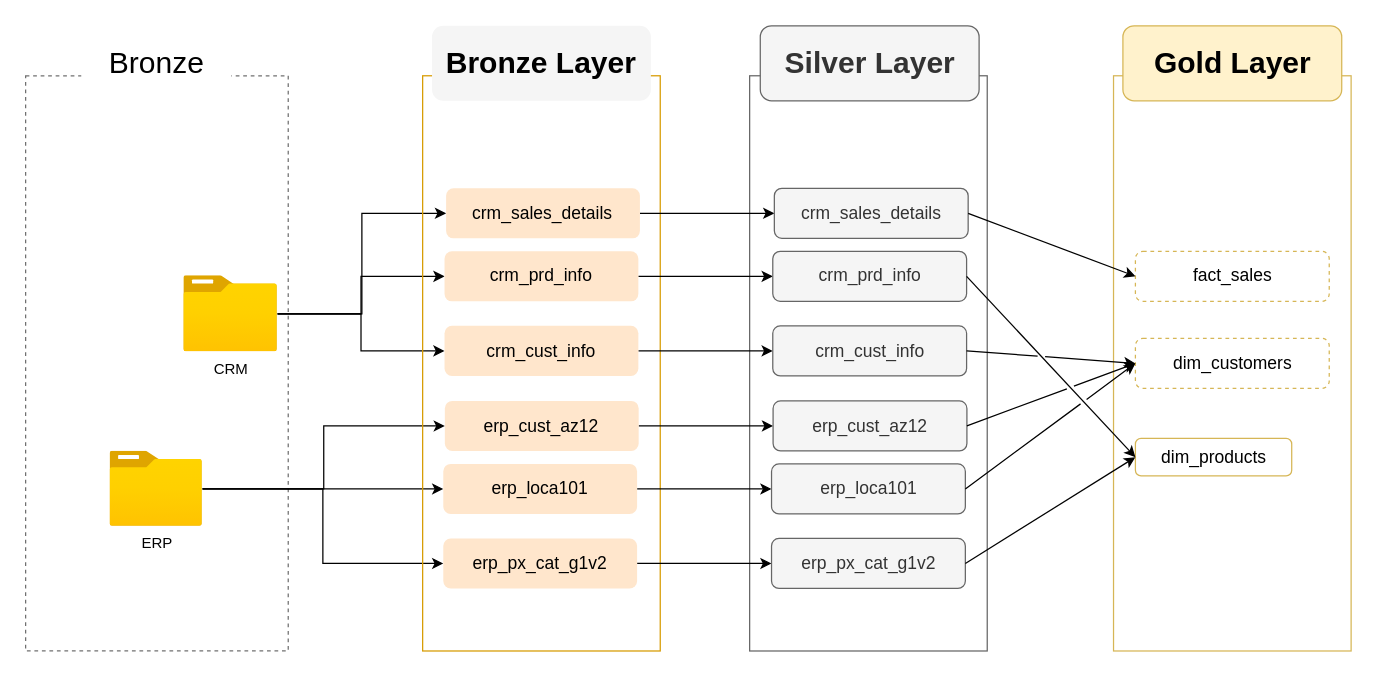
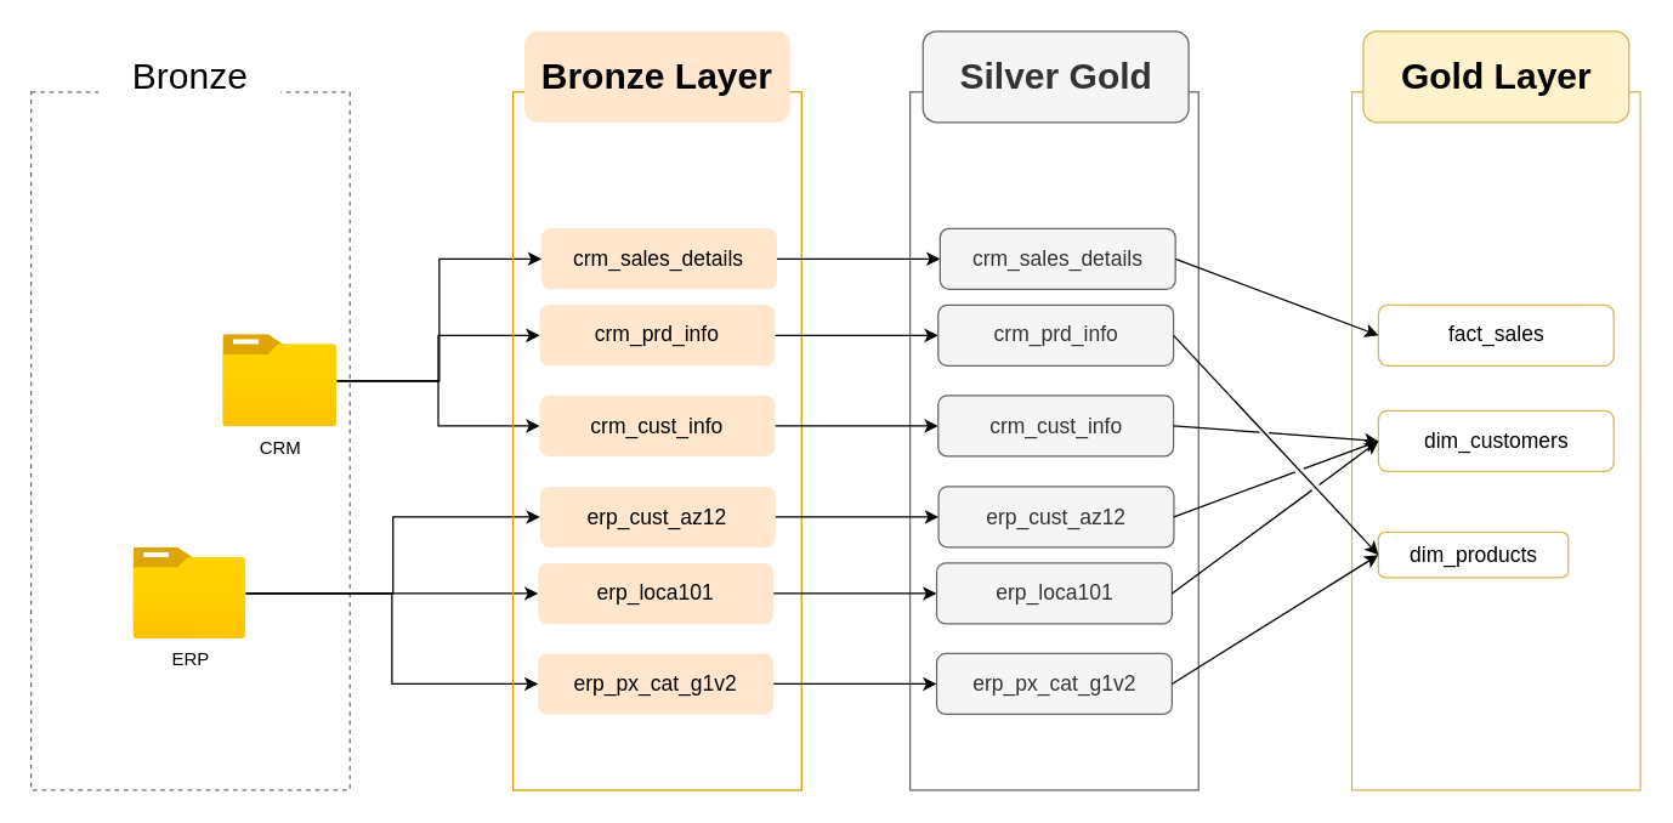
- <mxCell id="14" value="&lt;font style=&quot;font-size: 24px;&quot;&gt;&lt;b&gt;Bronze Layer&lt;/b&gt;&lt;/font&gt;" style="rounded=1;whiteSpace=wrap;html=1;fillColor=#f5f5f5;strokeColor=none;" parent="1" vertex="1"><mxGeometry x="345" y="20" width="175" height="60" as="geometry" /></mxCell>
+ <mxCell id="14" value="&lt;font style=&quot;font-size: 24px;&quot;&gt;&lt;b&gt;Bronze Layer&lt;/b&gt;&lt;/font&gt;" style="rounded=1;whiteSpace=wrap;html=1;fillColor=#ffe6cc;strokeColor=none;" parent="1" vertex="1"><mxGeometry x="345" y="20" width="175" height="60" as="geometry" /></mxCell>
- <mxCell id="27" value="&lt;font style=&quot;font-size: 24px;&quot;&gt;&lt;b&gt;Silver Layer&lt;/b&gt;&lt;/font&gt;" style="rounded=1;whiteSpace=wrap;html=1;fillColor=#f5f5f5;strokeColor=#666666;fontColor=#333333;" parent="1" vertex="1"><mxGeometry x="607.5" y="20" width="175" height="60" as="geometry" /></mxCell>
+ <mxCell id="27" value="&lt;font style=&quot;font-size: 24px;&quot;&gt;&lt;b&gt;Silver Gold&lt;/b&gt;&lt;/font&gt;" style="rounded=1;whiteSpace=wrap;html=1;fillColor=#f5f5f5;strokeColor=#666666;fontColor=#333333;" parent="1" vertex="1"><mxGeometry x="607.5" y="20" width="175" height="60" as="geometry" /></mxCell>
- <mxCell id="36" value="fact_sales" style="rounded=1;whiteSpace=wrap;html=1;fillColor=none;strokeColor=#d6b656;fontSize=14;dashed=1;" vertex="1" parent="1"><mxGeometry x="907.5" y="200.4" width="155" height="40" as="geometry" /></mxCell>
+ <mxCell id="36" value="fact_sales" style="rounded=1;whiteSpace=wrap;html=1;fillColor=none;strokeColor=#d6b656;fontSize=14;" vertex="1" parent="1"><mxGeometry x="907.5" y="200.4" width="155" height="40" as="geometry" /></mxCell>
- <mxCell id="38" value="dim_customers" style="rounded=1;whiteSpace=wrap;html=1;fillColor=none;strokeColor=#d6b656;fontSize=14;dashed=1;" vertex="1" parent="1"><mxGeometry x="907.5" y="270" width="155" height="40" as="geometry" /></mxCell>
+ <mxCell id="38" value="dim_customers" style="rounded=1;whiteSpace=wrap;html=1;fillColor=none;strokeColor=#d6b656;fontSize=14;" vertex="1" parent="1"><mxGeometry x="907.5" y="270" width="155" height="40" as="geometry" /></mxCell>
